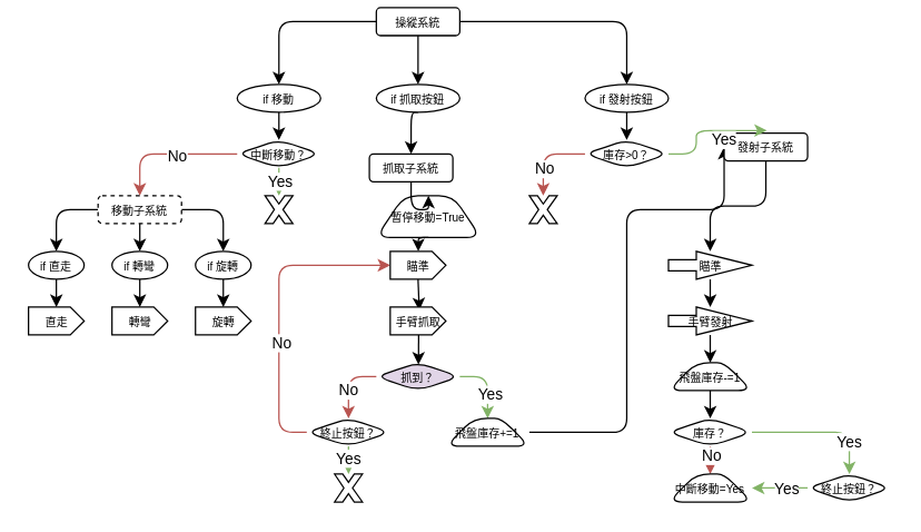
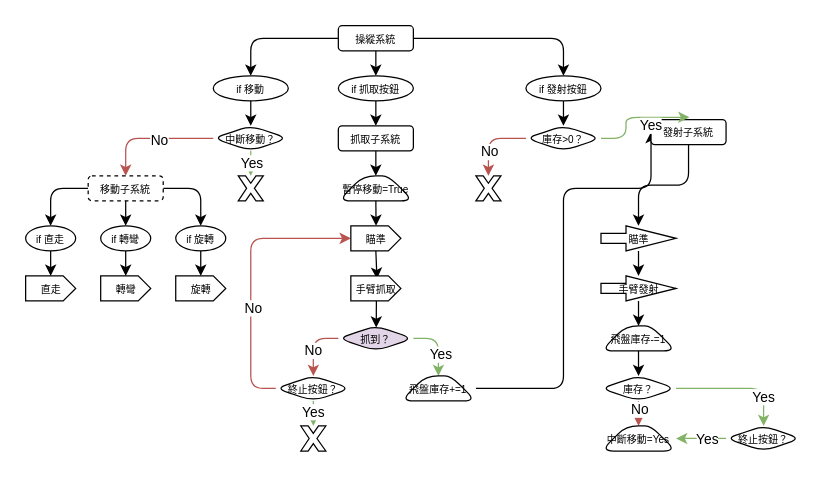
- <mxCell id="5" value="&lt;font style=&quot;font-size: 8px;&quot;&gt;操縱系統&lt;/font&gt;" style="rounded=1;whiteSpace=wrap;html=1;labelBackgroundColor=none;" vertex="1" parent="1"><mxGeometry x="270" y="5" width="60" height="20" as="geometry" /></mxCell>
+ <mxCell id="5" value="&lt;font style=&quot;font-size: 8px;&quot;&gt;操縱系統&lt;/font&gt;" style="rounded=1;whiteSpace=wrap;html=1;labelBackgroundColor=none;" vertex="1" parent="1"><mxGeometry x="270" y="20" width="60" height="20" as="geometry" /></mxCell>
- <mxCell id="10" value="&lt;font style=&quot;font-size: 8px;&quot;&gt;抓取子系統&lt;/font&gt;" style="rounded=1;whiteSpace=wrap;html=1;labelBackgroundColor=none;" vertex="1" parent="1"><mxGeometry x="265" y="110" width="60" height="20" as="geometry" /></mxCell>
+ <mxCell id="10" value="&lt;font style=&quot;font-size: 8px;&quot;&gt;抓取子系統&lt;/font&gt;" style="rounded=1;whiteSpace=wrap;html=1;labelBackgroundColor=none;" vertex="1" parent="1"><mxGeometry x="270" y="100" width="60" height="20" as="geometry" /></mxCell>
- <mxCell id="8" value="&lt;font style=&quot;font-size: 8px;&quot;&gt;暫停移動=True&lt;/font&gt;" style="shape=trapezoid;perimeter=trapezoidPerimeter;whiteSpace=wrap;html=1;fixedSize=1;labelBackgroundColor=none;rounded=1;" vertex="1" parent="1"><mxGeometry x="270" y="140" width="75" height="30" as="geometry" /></mxCell>
+ <mxCell id="8" value="&lt;font style=&quot;font-size: 8px;&quot;&gt;暫停移動=True&lt;/font&gt;" style="shape=trapezoid;perimeter=trapezoidPerimeter;whiteSpace=wrap;html=1;fixedSize=1;labelBackgroundColor=none;rounded=1;" vertex="1" parent="1"><mxGeometry x="270" y="140" width="60" height="20" as="geometry" /></mxCell>
